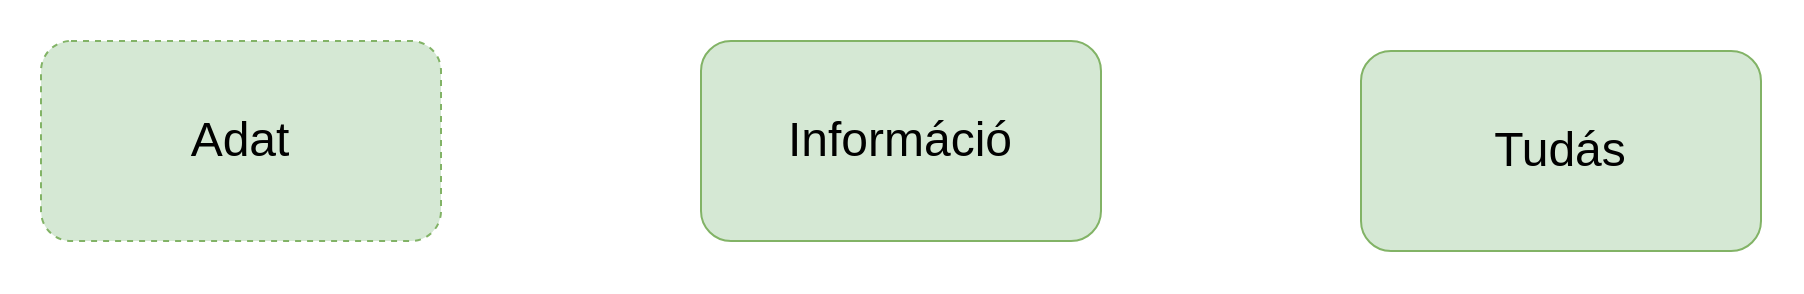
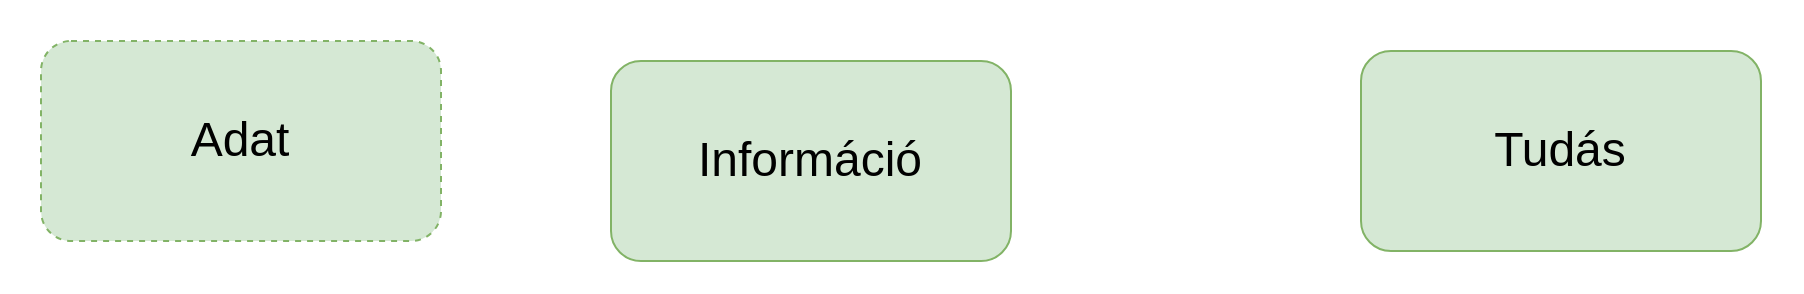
- <mxCell id="3" value="&lt;font style=&quot;font-size: 24px&quot;&gt;Információ&lt;/font&gt;" style="rounded=1;whiteSpace=wrap;html=1;fillColor=#d5e8d4;strokeColor=#82b366;" vertex="1" parent="1"><mxGeometry x="350" y="20" width="200" height="100" as="geometry" /></mxCell>
+ <mxCell id="3" value="&lt;font style=&quot;font-size: 24px&quot;&gt;Információ&lt;/font&gt;" style="rounded=1;whiteSpace=wrap;html=1;fillColor=#d5e8d4;strokeColor=#82b366;" vertex="1" parent="1"><mxGeometry x="305" y="30" width="200" height="100" as="geometry" /></mxCell>
